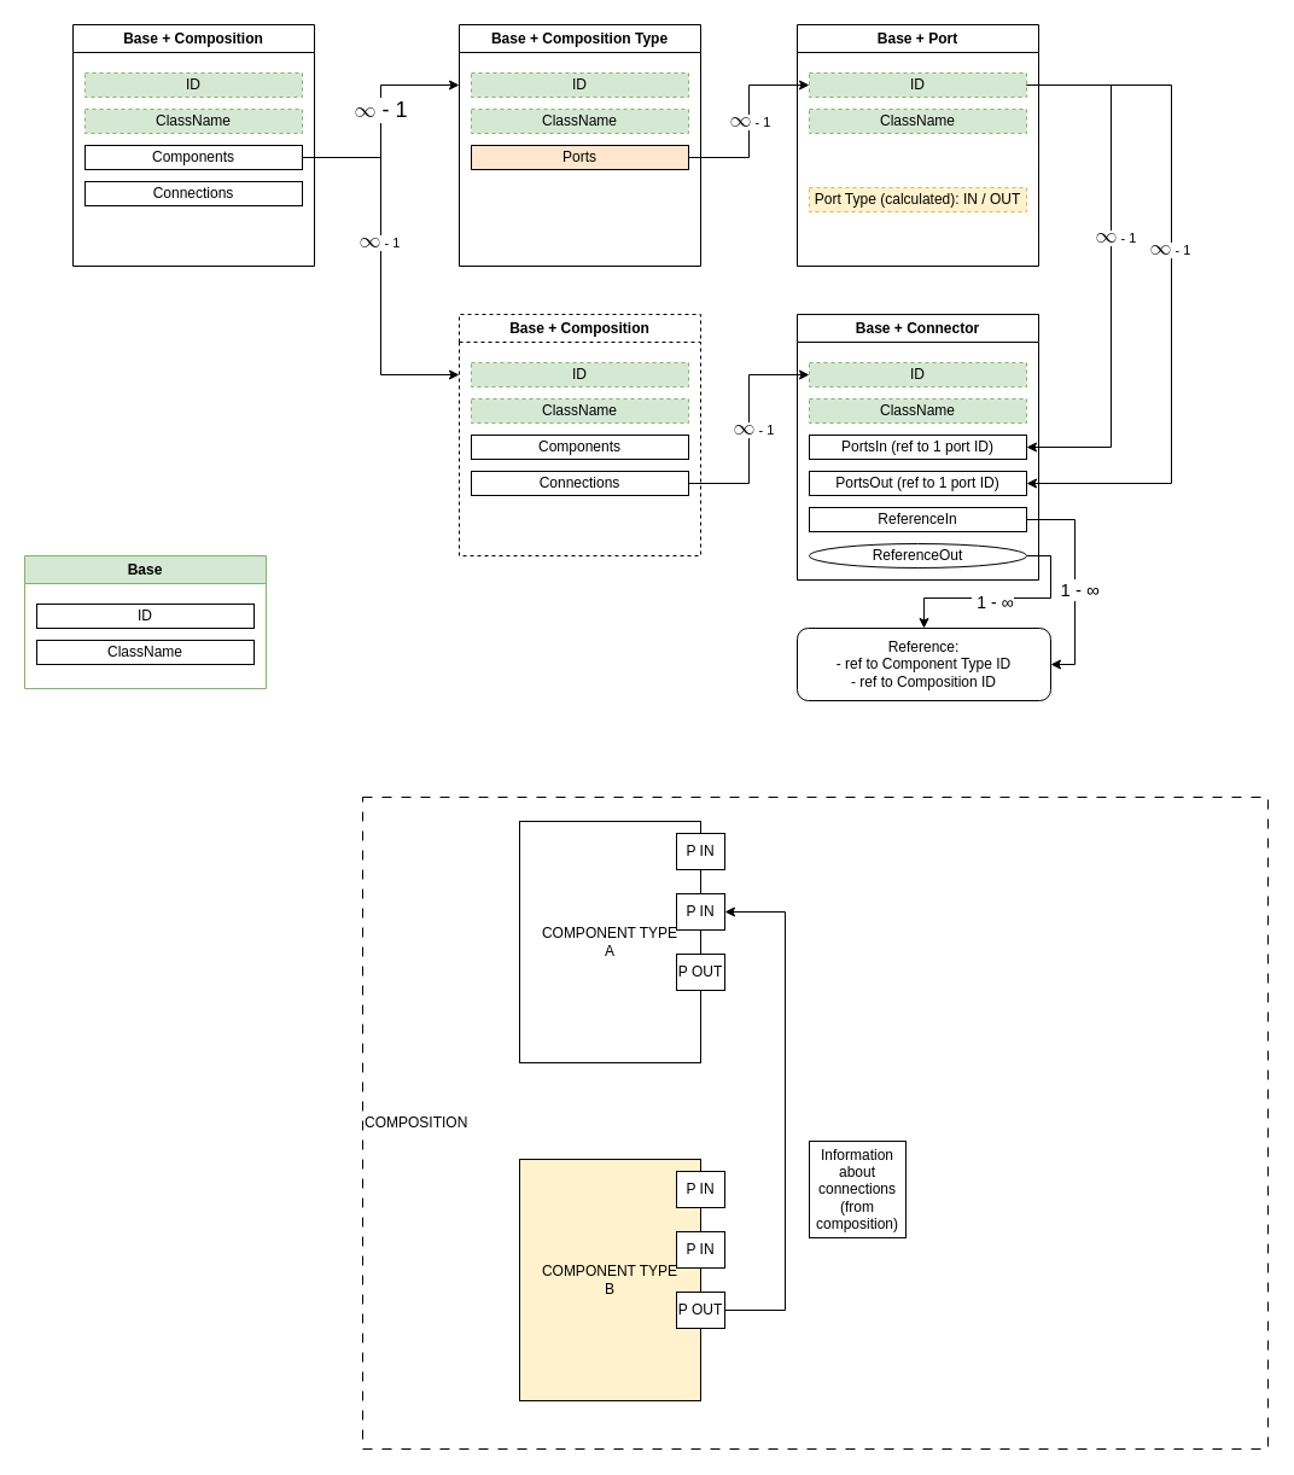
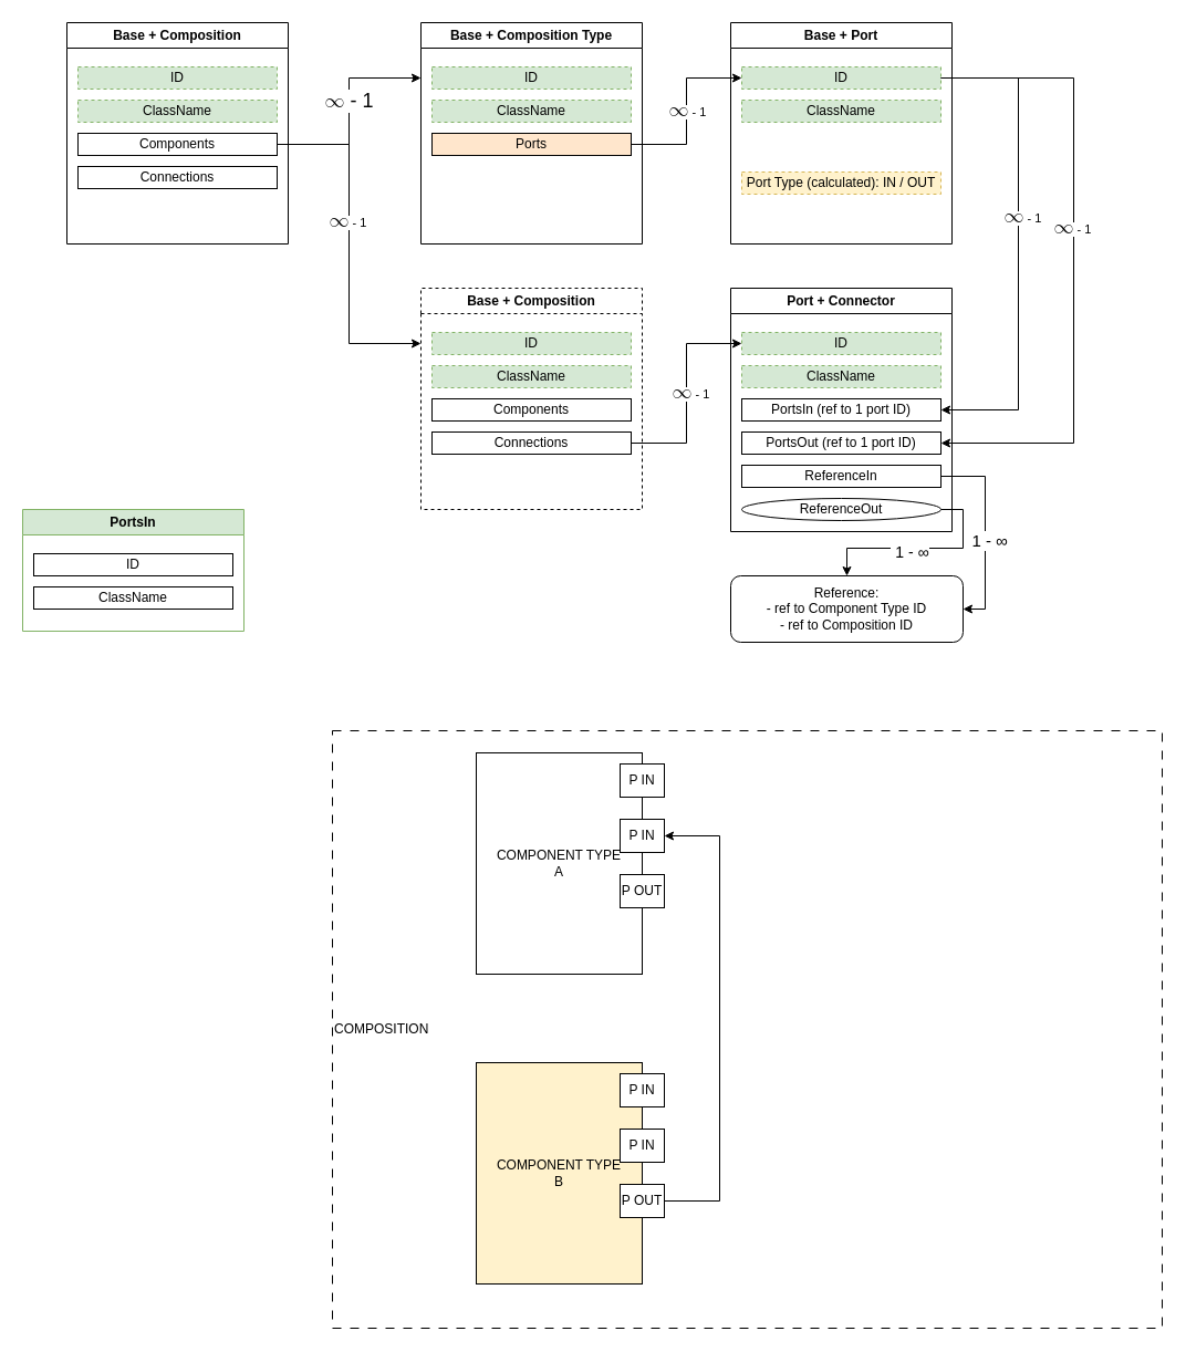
- <mxCell id="10" value="Base + Connector" style="swimlane;whiteSpace=wrap;html=1;" vertex="1" parent="1"><mxGeometry x="660" y="260" width="200" height="220" as="geometry" /></mxCell>
+ <mxCell id="10" value="Port + Connector" style="swimlane;whiteSpace=wrap;html=1;" vertex="1" parent="1"><mxGeometry x="660" y="260" width="200" height="220" as="geometry" /></mxCell>
- <mxCell id="20" value="Base" style="swimlane;whiteSpace=wrap;html=1;fillColor=#d5e8d4;strokeColor=#82b366;" vertex="1" parent="1"><mxGeometry x="20" y="460" width="200" height="110" as="geometry" /></mxCell>
+ <mxCell id="20" value="PortsIn" style="swimlane;whiteSpace=wrap;html=1;fillColor=#d5e8d4;strokeColor=#82b366;" vertex="1" parent="1"><mxGeometry x="20" y="460" width="200" height="110" as="geometry" /></mxCell>
- <mxCell id="53" value="Information about connections (from composition)" style="whiteSpace=wrap;html=1;aspect=fixed;" vertex="1" parent="1"><mxGeometry x="670" y="945" width="80" height="80" as="geometry" /></mxCell>
